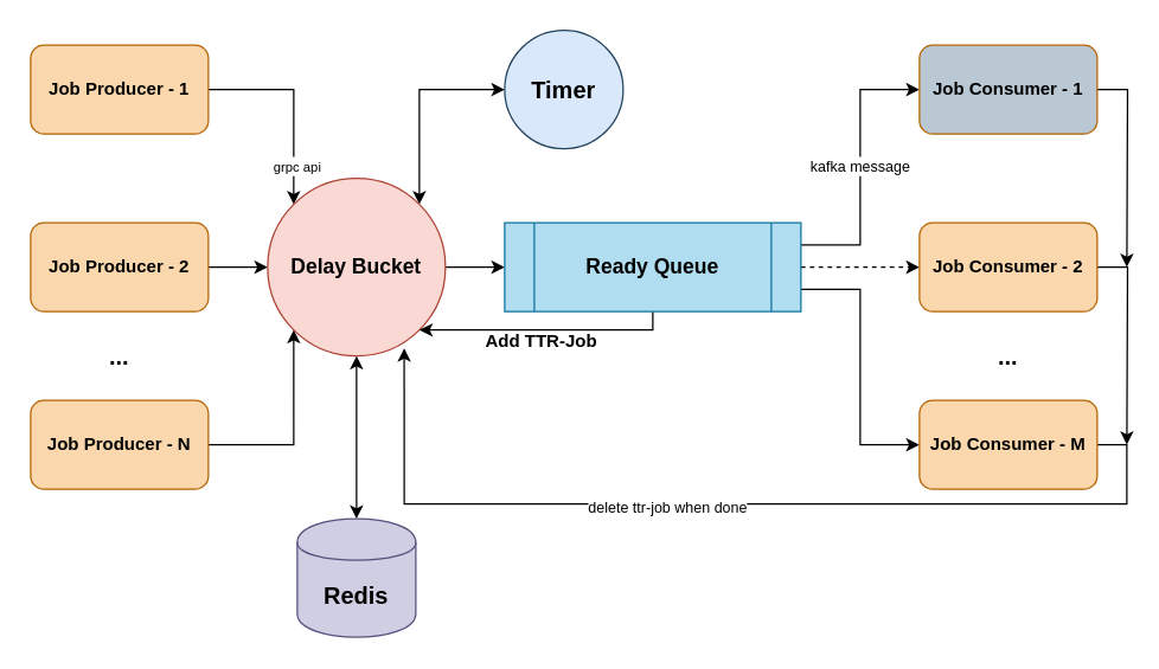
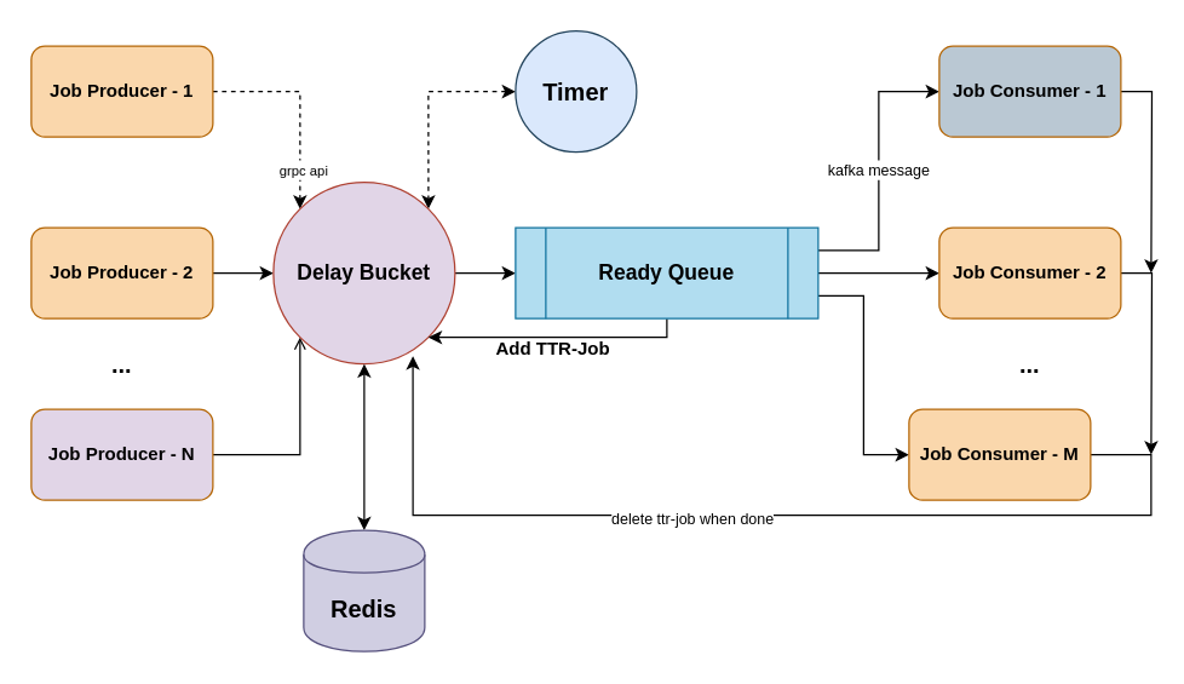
- <mxCell id="4" style="edgeStyle=orthogonalEdgeStyle;rounded=0;orthogonalLoop=1;jettySize=auto;html=1;exitX=1;exitY=0.5;exitDx=0;exitDy=0;entryX=0;entryY=0;entryDx=0;entryDy=0;" edge="1" parent="1" source="6" target="13"><mxGeometry relative="1" as="geometry" /></mxCell>
+ <mxCell id="4" style="edgeStyle=orthogonalEdgeStyle;rounded=0;orthogonalLoop=1;jettySize=auto;html=1;exitX=1;exitY=0.5;exitDx=0;exitDy=0;entryX=0;entryY=0;entryDx=0;entryDy=0;dashed=1;" edge="1" parent="1" source="6" target="13"><mxGeometry relative="1" as="geometry" /></mxCell>
- <mxCell id="2" style="edgeStyle=orthogonalEdgeStyle;rounded=0;orthogonalLoop=1;jettySize=auto;html=1;exitX=0;exitY=0.5;exitDx=0;exitDy=0;entryX=1;entryY=0;entryDx=0;entryDy=0;endArrow=classic;endFill=1;startArrow=classic;startFill=1;" edge="1" parent="1" source="3" target="13"><mxGeometry relative="1" as="geometry" /></mxCell>
+ <mxCell id="2" style="edgeStyle=orthogonalEdgeStyle;rounded=0;orthogonalLoop=1;jettySize=auto;html=1;exitX=0;exitY=0.5;exitDx=0;exitDy=0;entryX=1;entryY=0;entryDx=0;entryDy=0;endArrow=classic;endFill=1;startArrow=classic;startFill=1;dashed=1;" edge="1" parent="1" source="3" target="13"><mxGeometry relative="1" as="geometry" /></mxCell>
- <mxCell id="13" value="&lt;font size=&quot;1&quot;&gt;&lt;b style=&quot;font-size: 14px&quot;&gt;Delay Bucket&lt;/b&gt;&lt;/font&gt;" style="ellipse;whiteSpace=wrap;html=1;aspect=fixed;fillColor=#fad9d5;strokeColor=#ae4132;" vertex="1" parent="1"><mxGeometry x="180" y="120" width="120" height="120" as="geometry" /></mxCell>
+ <mxCell id="13" value="&lt;font size=&quot;1&quot;&gt;&lt;b style=&quot;font-size: 14px&quot;&gt;Delay Bucket&lt;/b&gt;&lt;/font&gt;" style="ellipse;whiteSpace=wrap;html=1;aspect=fixed;fillColor=#e1d5e7;strokeColor=#ae4132;" vertex="1" parent="1"><mxGeometry x="180" y="120" width="120" height="120" as="geometry" /></mxCell>
- <mxCell id="17" style="edgeStyle=orthogonalEdgeStyle;rounded=0;orthogonalLoop=1;jettySize=auto;html=1;exitX=1;exitY=0.5;exitDx=0;exitDy=0;entryX=0;entryY=0.5;entryDx=0;entryDy=0;startArrow=none;startFill=0;endArrow=classic;endFill=1;dashed=1;" edge="1" parent="1" source="20" target="25"><mxGeometry relative="1" as="geometry" /></mxCell>
+ <mxCell id="17" style="edgeStyle=orthogonalEdgeStyle;rounded=0;orthogonalLoop=1;jettySize=auto;html=1;exitX=1;exitY=0.5;exitDx=0;exitDy=0;entryX=0;entryY=0.5;entryDx=0;entryDy=0;startArrow=none;startFill=0;endArrow=classic;endFill=1;" edge="1" parent="1" source="20" target="25"><mxGeometry relative="1" as="geometry" /></mxCell>
- <mxCell id="9" style="edgeStyle=orthogonalEdgeStyle;rounded=0;orthogonalLoop=1;jettySize=auto;html=1;exitX=1;exitY=0.5;exitDx=0;exitDy=0;entryX=0;entryY=1;entryDx=0;entryDy=0;" edge="1" parent="1" source="10" target="13"><mxGeometry relative="1" as="geometry" /></mxCell>
+ <mxCell id="9" style="edgeStyle=orthogonalEdgeStyle;rounded=0;orthogonalLoop=1;jettySize=auto;html=1;exitX=1;exitY=0.5;exitDx=0;exitDy=0;entryX=0;entryY=1;entryDx=0;entryDy=0;endArrow=open;" edge="1" parent="1" source="10" target="13"><mxGeometry relative="1" as="geometry" /></mxCell>
- <mxCell id="10" value="&lt;b&gt;Job Producer - N&lt;/b&gt;" style="rounded=1;whiteSpace=wrap;html=1;fillColor=#fad7ac;strokeColor=#b46504;" vertex="1" parent="1"><mxGeometry x="20" y="270" width="120" height="60" as="geometry" /></mxCell>
+ <mxCell id="10" value="&lt;b&gt;Job Producer - N&lt;/b&gt;" style="rounded=1;whiteSpace=wrap;html=1;fillColor=#e1d5e7;strokeColor=#b46504;" vertex="1" parent="1"><mxGeometry x="20" y="270" width="120" height="60" as="geometry" /></mxCell>
- <mxCell id="28" value="&lt;b&gt;Job Consumer - M&lt;/b&gt;" style="rounded=1;whiteSpace=wrap;html=1;fillColor=#fad7ac;strokeColor=#b46504;" vertex="1" parent="1"><mxGeometry x="620" y="270" width="120" height="60" as="geometry" /></mxCell>
+ <mxCell id="28" value="&lt;b&gt;Job Consumer - M&lt;/b&gt;" style="rounded=1;whiteSpace=wrap;html=1;fillColor=#fad7ac;strokeColor=#b46504;" vertex="1" parent="1"><mxGeometry x="600" y="270" width="120" height="60" as="geometry" /></mxCell>
